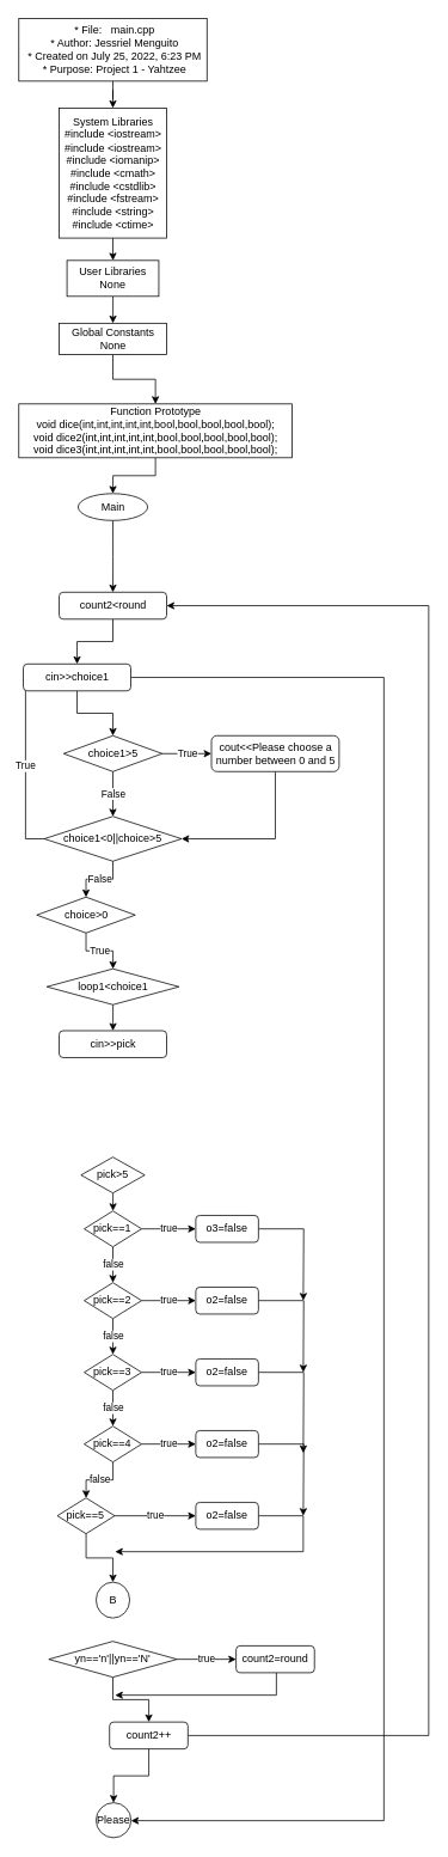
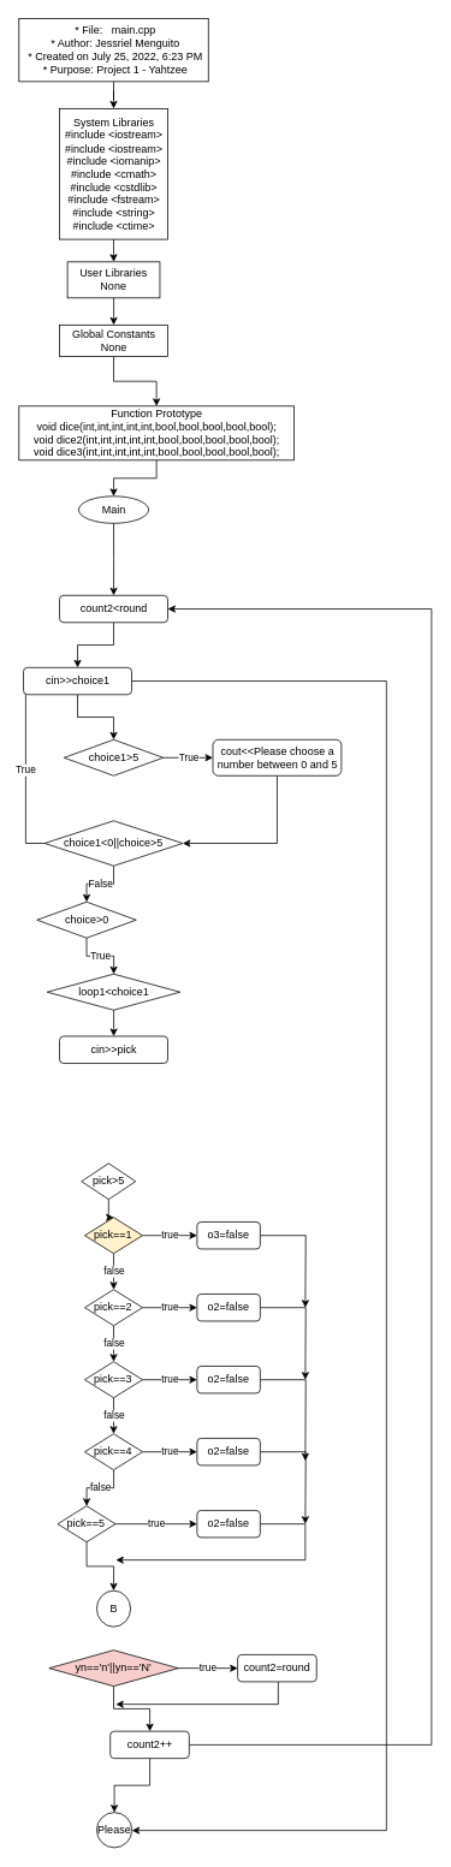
- <mxCell id="18" value="False" style="edgeStyle=orthogonalEdgeStyle;rounded=0;orthogonalLoop=1;jettySize=auto;html=1;" edge="1" parent="1" source="19" target="16"><mxGeometry relative="1" as="geometry"><mxPoint x="129.25" y="900" as="targetPoint" /></mxGeometry></mxCell>
- <mxCell id="31" value="pick&amp;gt;5" style="rhombus;whiteSpace=wrap;html=1;" vertex="1" parent="1"><mxGeometry x="89.88" y="1290" width="71.25" height="40" as="geometry" /></mxCell>
+ <mxCell id="31" value="pick&amp;gt;5" style="rhombus;whiteSpace=wrap;html=1;" vertex="1" parent="1"><mxGeometry x="89.88" y="1290" width="60" height="40" as="geometry" /></mxCell>
- <mxCell id="34" value="pick==1" style="rhombus;whiteSpace=wrap;html=1;" vertex="1" parent="1"><mxGeometry x="93.47" y="1350" width="64.06" height="40" as="geometry" /></mxCell>
+ <mxCell id="34" value="pick==1" style="rhombus;whiteSpace=wrap;html=1;fillColor=#fff2cc;" vertex="1" parent="1"><mxGeometry x="93.47" y="1350" width="64.06" height="40" as="geometry" /></mxCell>
- <mxCell id="60" value="yn=='n'||yn=='N'" style="rhombus;whiteSpace=wrap;html=1;" vertex="1" parent="1"><mxGeometry x="53.94" y="1830" width="143.13" height="40" as="geometry" /></mxCell>
+ <mxCell id="60" value="yn=='n'||yn=='N'" style="rhombus;whiteSpace=wrap;html=1;fillColor=#f8cecc;" vertex="1" parent="1"><mxGeometry x="53.94" y="1830" width="143.13" height="40" as="geometry" /></mxCell>
